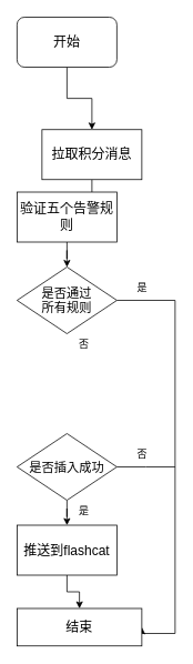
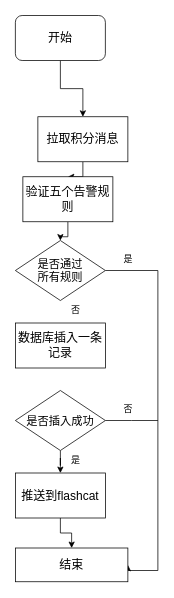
- <mxCell id="7" value="&lt;font style=&quot;font-size: 16px;&quot;&gt;验证五个告警规则&lt;/font&gt;" style="rounded=0;whiteSpace=wrap;html=1;" vertex="1" parent="1"><mxGeometry x="20" y="230" width="120" height="60" as="geometry" /></mxCell>
+ <mxCell id="7" value="&lt;font style=&quot;font-size: 16px;&quot;&gt;验证五个告警规则&lt;/font&gt;" style="rounded=0;whiteSpace=wrap;html=1;" vertex="1" parent="1"><mxGeometry x="30" y="235" width="120" height="60" as="geometry" /></mxCell>
+ <mxCell id="10" value="&lt;span style=&quot;font-size: 16px;&quot;&gt;数据库插入一条记录&lt;/span&gt;" style="rounded=0;whiteSpace=wrap;html=1;" vertex="1" parent="1"><mxGeometry x="20" y="430" width="120" height="60" as="geometry" /></mxCell>
